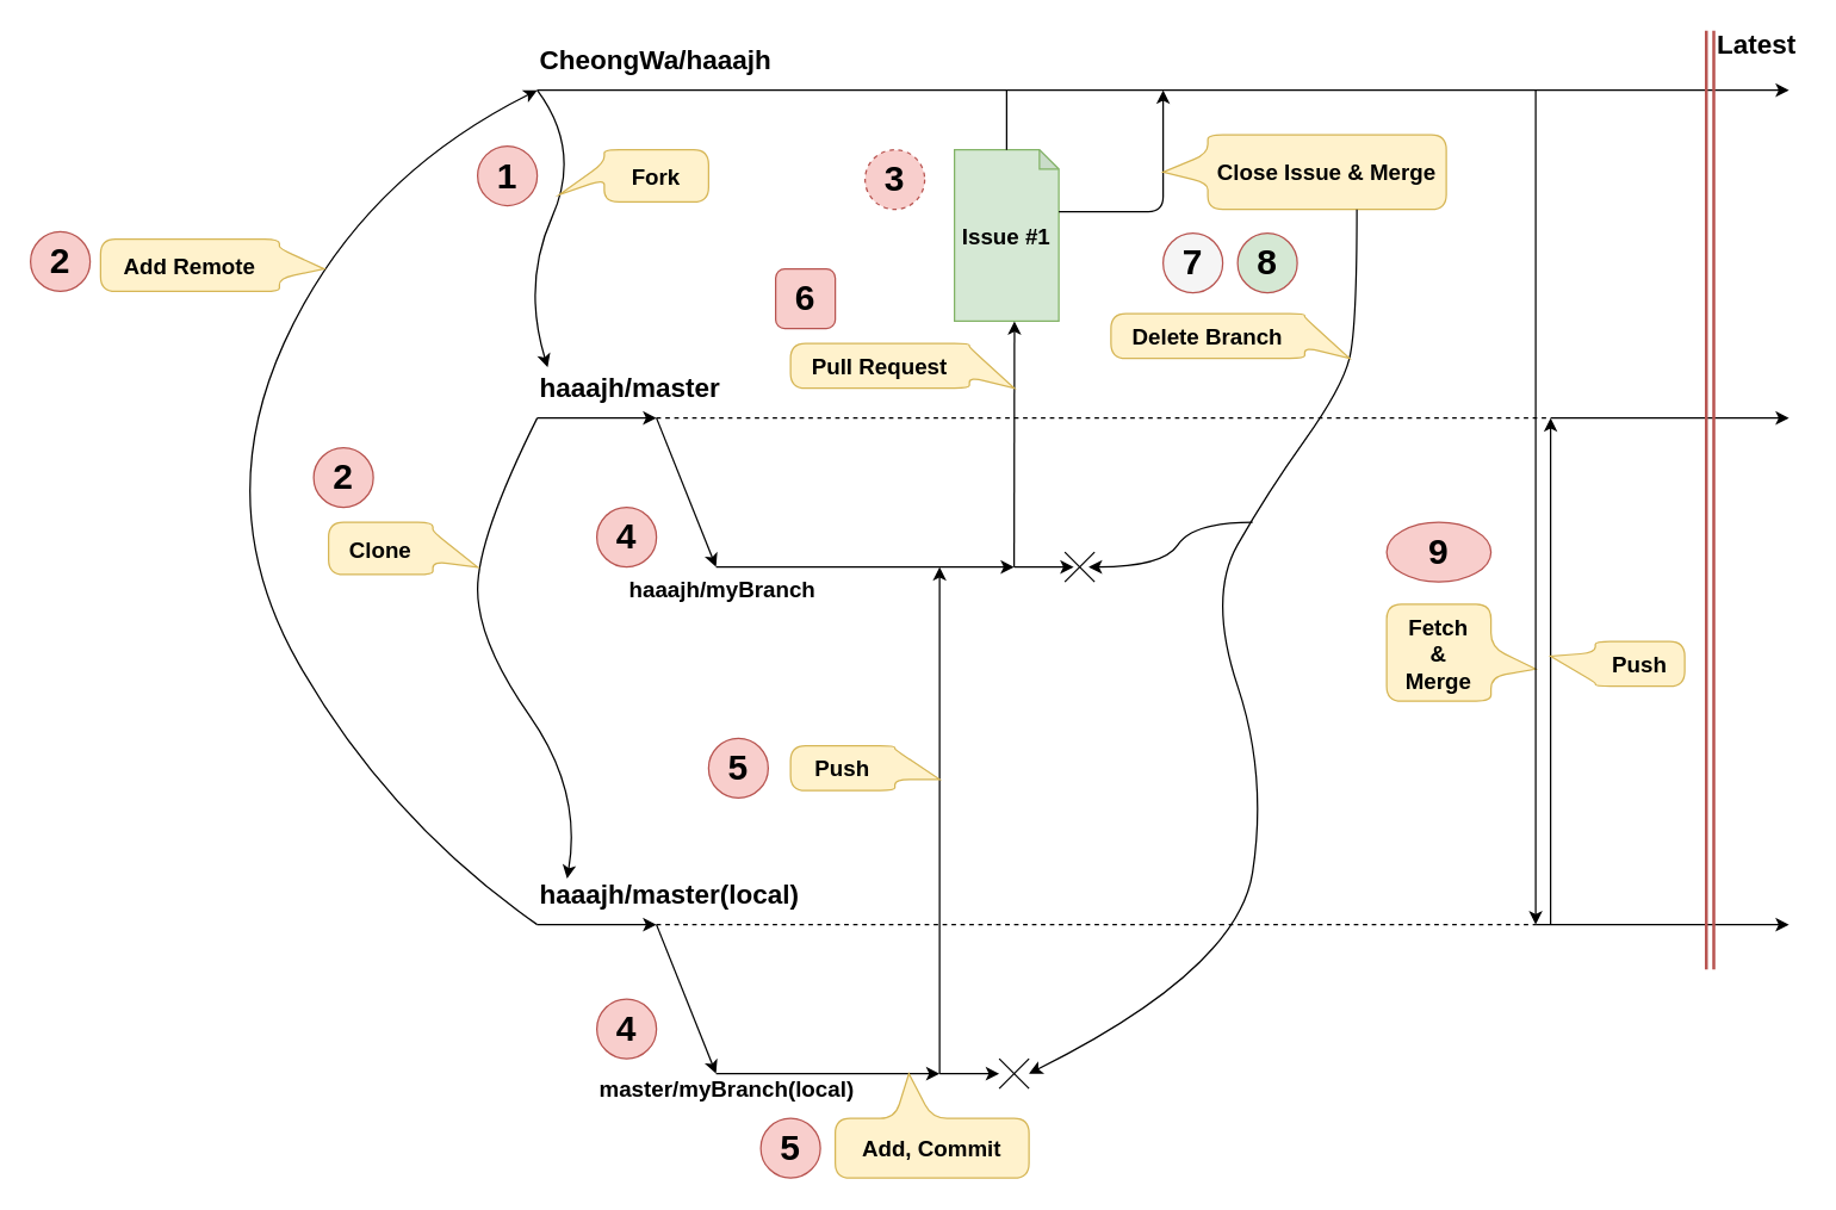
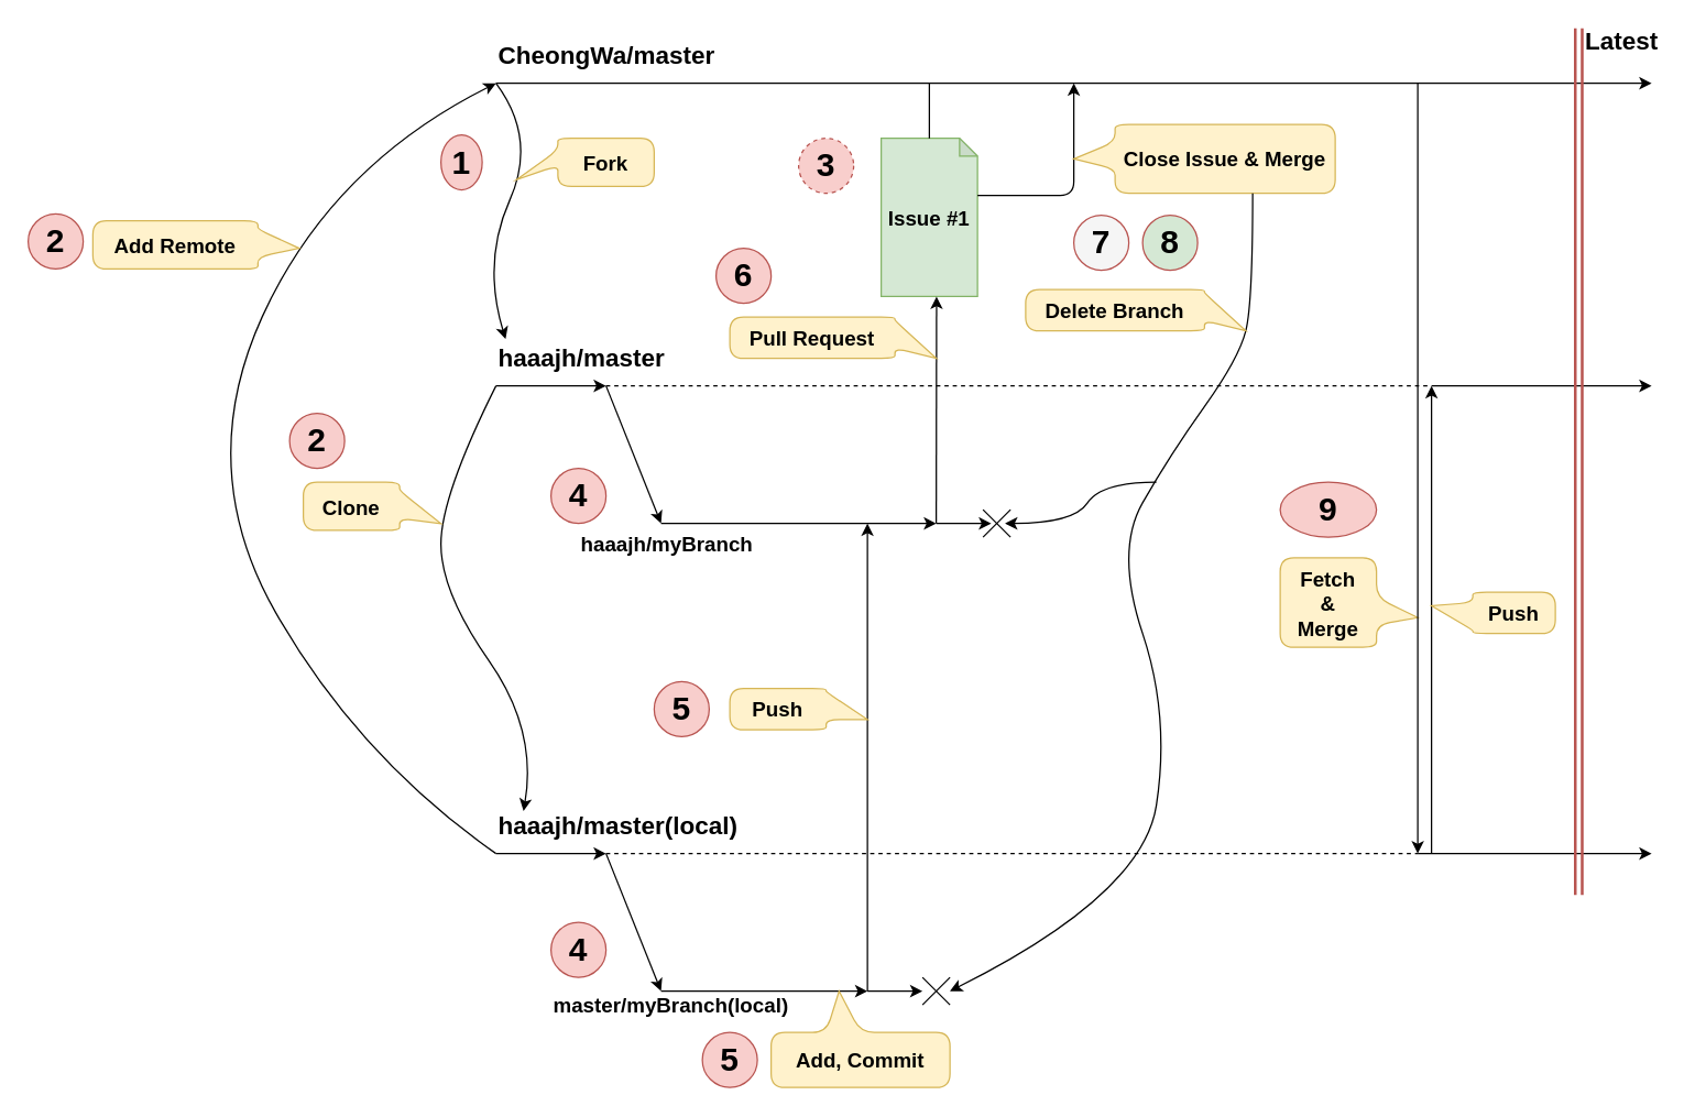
- <mxCell id="3" value="CheongWa/haaajh" style="text;html=1;strokeColor=none;fillColor=none;align=left;verticalAlign=middle;whiteSpace=wrap;rounded=0;fontStyle=1;fontSize=18;" parent="1" vertex="1"><mxGeometry x="360" y="30" width="250" height="20" as="geometry" /></mxCell>
+ <mxCell id="3" value="CheongWa/master" style="text;html=1;strokeColor=none;fillColor=none;align=left;verticalAlign=middle;whiteSpace=wrap;rounded=0;fontStyle=1;fontSize=18;" parent="1" vertex="1"><mxGeometry x="360" y="30" width="250" height="20" as="geometry" /></mxCell>
- <mxCell id="43" value="1" style="ellipse;whiteSpace=wrap;html=1;aspect=fixed;rounded=1;sketch=0;fontSize=24;strokeWidth=1;fillColor=#f8cecc;strokeColor=#b85450;fontStyle=1;" parent="1" vertex="1"><mxGeometry y="97.5" width="40" height="40" as="geometry" x="320" /></mxCell>
+ <mxCell id="43" value="1" style="ellipse;whiteSpace=wrap;html=1;aspect=fixed;rounded=1;sketch=0;fontSize=24;strokeWidth=1;fillColor=#f8cecc;strokeColor=#b85450;fontStyle=1;" parent="1" vertex="1"><mxGeometry x="320" y="97.5" width="30" height="40" as="geometry" /></mxCell>
- <mxCell id="51" value="6" style="whiteSpace=wrap;html=1;aspect=fixed;sketch=0;fontSize=24;strokeWidth=1;fillColor=#f8cecc;strokeColor=#b85450;fontStyle=1;rounded=1;" parent="1" vertex="1"><mxGeometry x="520" y="180" width="40" height="40" as="geometry" /></mxCell>
+ <mxCell id="51" value="6" style="ellipse;whiteSpace=wrap;html=1;aspect=fixed;rounded=1;sketch=0;fontSize=24;strokeWidth=1;fillColor=#f8cecc;strokeColor=#b85450;fontStyle=1;" parent="1" vertex="1"><mxGeometry x="520" y="180" width="40" height="40" as="geometry" /></mxCell>
